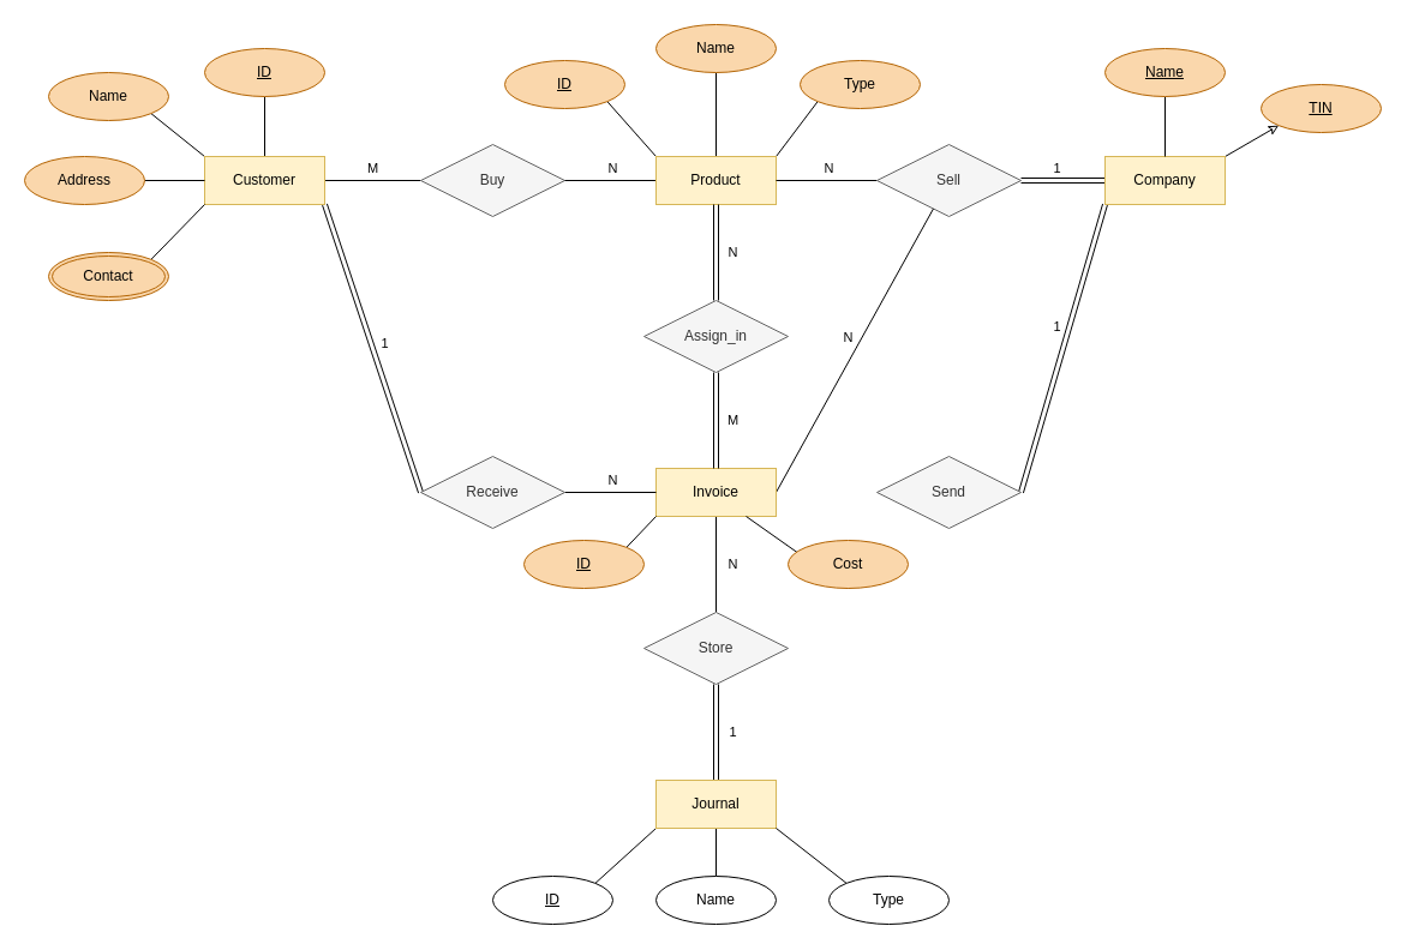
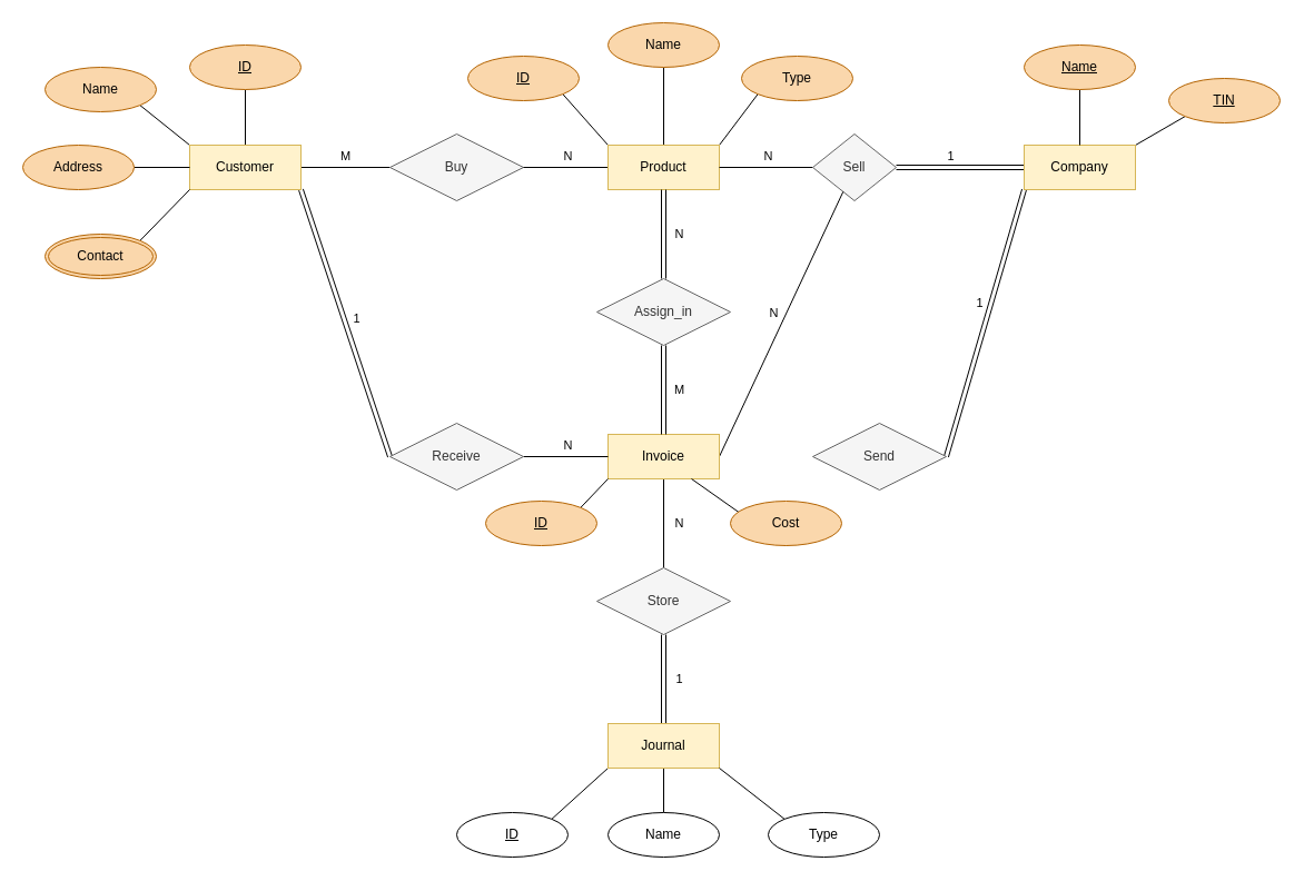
- <mxCell id="22" style="rounded=0;orthogonalLoop=1;jettySize=auto;html=1;exitX=1;exitY=0;exitDx=0;exitDy=0;entryX=0;entryY=1;entryDx=0;entryDy=0;endArrow=classic;endFill=0;" edge="1" parent="1" source="23" target="36"><mxGeometry relative="1" as="geometry" /></mxCell>
+ <mxCell id="22" style="rounded=0;orthogonalLoop=1;jettySize=auto;html=1;exitX=1;exitY=0;exitDx=0;exitDy=0;entryX=0;entryY=1;entryDx=0;entryDy=0;endArrow=none;endFill=0;" edge="1" parent="1" source="23" target="36"><mxGeometry relative="1" as="geometry" /></mxCell>
- <mxCell id="21" value="Sell" style="shape=rhombus;perimeter=rhombusPerimeter;whiteSpace=wrap;html=1;align=center;fillColor=#f5f5f5;strokeColor=#666666;fontColor=#333333;" parent="1" vertex="1"><mxGeometry x="730" y="120" width="120" height="60" as="geometry" /></mxCell>
+ <mxCell id="21" value="Sell" style="shape=rhombus;perimeter=rhombusPerimeter;whiteSpace=wrap;html=1;align=center;fillColor=#f5f5f5;strokeColor=#666666;fontColor=#333333;" parent="1" vertex="1"><mxGeometry x="730" y="120" width="75" height="60" as="geometry" /></mxCell>
